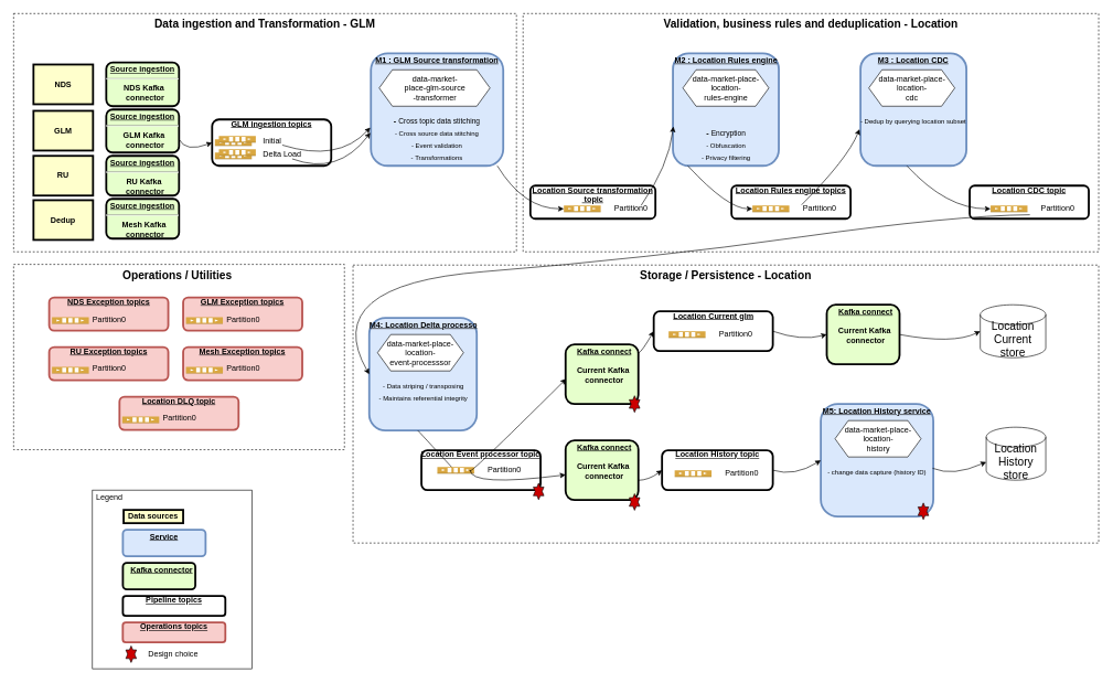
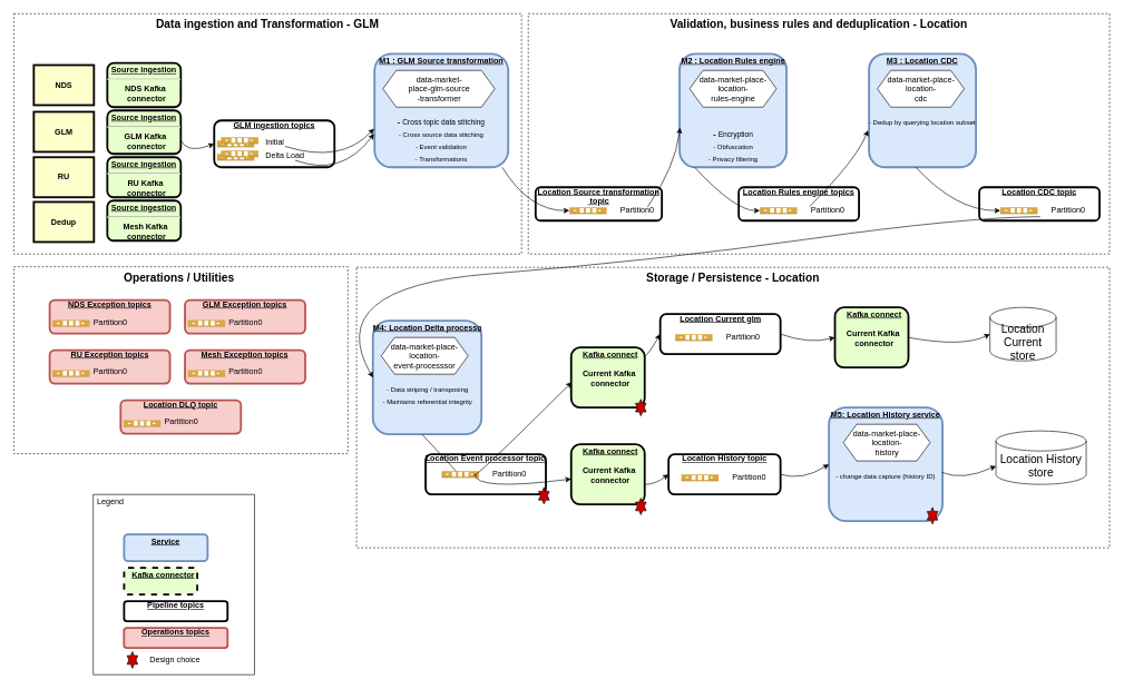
- <mxCell id="45" value="Location History store" style="shape=cylinder3;whiteSpace=wrap;html=1;boundedLbl=1;backgroundOutline=1;size=15;fontSize=17;" parent="1" vertex="1"><mxGeometry x="1490" y="645" width="90" height="80" as="geometry" /></mxCell>
+ <mxCell id="45" value="Location History store" style="shape=cylinder3;whiteSpace=wrap;html=1;boundedLbl=1;backgroundOutline=1;size=15;fontSize=17;" parent="1" vertex="1"><mxGeometry x="1490" y="645" width="135" height="80" as="geometry" /></mxCell>
- <mxCell id="99" value="Data sources" style="whiteSpace=wrap;align=center;verticalAlign=middle;fontStyle=1;strokeWidth=3;fillColor=#FFFFCC" parent="1" vertex="1"><mxGeometry x="186.25" y="770" width="90" height="20" as="geometry" /></mxCell>
- <mxCell id="93" value="&lt;p style=&quot;margin: 0px; margin-top: 4px; text-align: center; text-decoration: underline;&quot;&gt;&lt;/p&gt;&lt;p style=&quot;margin: 0px; margin-left: 8px;&quot;&gt;&lt;u&gt;Kafka connector&lt;/u&gt;&lt;/p&gt;" style="verticalAlign=middle;align=center;overflow=fill;fontSize=12;fontFamily=Helvetica;html=1;rounded=1;fontStyle=1;strokeWidth=3;fillColor=#E6FFCC" parent="1" vertex="1"><mxGeometry x="185.13" y="850" width="109.5" height="40" as="geometry" /></mxCell>
+ <mxCell id="93" value="&lt;p style=&quot;margin: 0px; margin-top: 4px; text-align: center; text-decoration: underline;&quot;&gt;&lt;/p&gt;&lt;p style=&quot;margin: 0px; margin-left: 8px;&quot;&gt;&lt;u&gt;Kafka connector&lt;/u&gt;&lt;/p&gt;" style="verticalAlign=middle;align=center;overflow=fill;fontSize=12;fontFamily=Helvetica;html=1;rounded=1;fontStyle=1;strokeWidth=3;fillColor=#E6FFCC;dashed=1;" parent="1" vertex="1"><mxGeometry x="185.13" y="850" width="109.5" height="40" as="geometry" /></mxCell>
